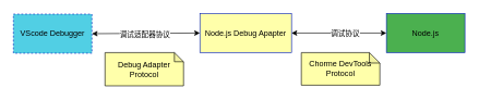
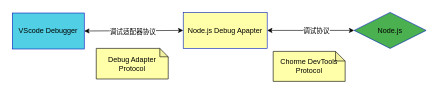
- <mxCell id="3" value="Node.js" style="rounded=0;whiteSpace=wrap;html=1;fillColor=#4BB04F;fontColor=#000000;strokeColor=#001DBC;" parent="1" vertex="1"><mxGeometry x="590" y="20" width="120" height="60" as="geometry" /></mxCell>
+ <mxCell id="3" value="Node.js" style="rhombus;whiteSpace=wrap;html=1;fillColor=#4BB04F;fontColor=#000000;strokeColor=#001DBC;" parent="1" vertex="1"><mxGeometry x="590" y="20" width="120" height="60" as="geometry" /></mxCell>
- <mxCell id="2" value="VScode Debugger" style="rounded=0;whiteSpace=wrap;html=1;fillColor=#51CFE4;fontColor=#000000;strokeColor=#001DBC;dashed=1;" parent="1" vertex="1"><mxGeometry x="20" y="21" width="120" height="60" as="geometry" /></mxCell>
+ <mxCell id="2" value="VScode Debugger" style="rounded=0;whiteSpace=wrap;html=1;fillColor=#51CFE4;fontColor=#000000;strokeColor=#001DBC;" parent="1" vertex="1"><mxGeometry x="20" y="21" width="120" height="60" as="geometry" /></mxCell>
- <mxCell id="10" value="Chorme DevTools Protocol" style="shape=note;whiteSpace=wrap;html=1;backgroundOutline=1;darkOpacity=0.05;fontColor=#000000;fillColor=#FFFFAA;size=16;" vertex="1" parent="1"><mxGeometry x="460" y="80" width="120" height="50" as="geometry" /></mxCell>
+ <mxCell id="10" value="Chorme DevTools Protocol" style="shape=note;whiteSpace=wrap;html=1;backgroundOutline=1;darkOpacity=0.05;fontColor=#000000;fillColor=#FFFFAA;size=16;" vertex="1" parent="1"><mxGeometry x="455" y="85" width="120" height="50" as="geometry" /></mxCell>
